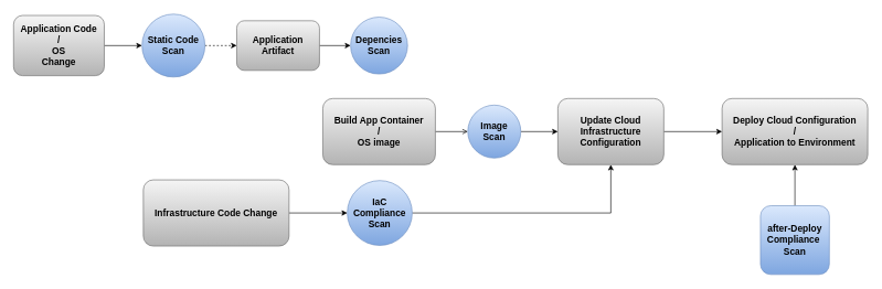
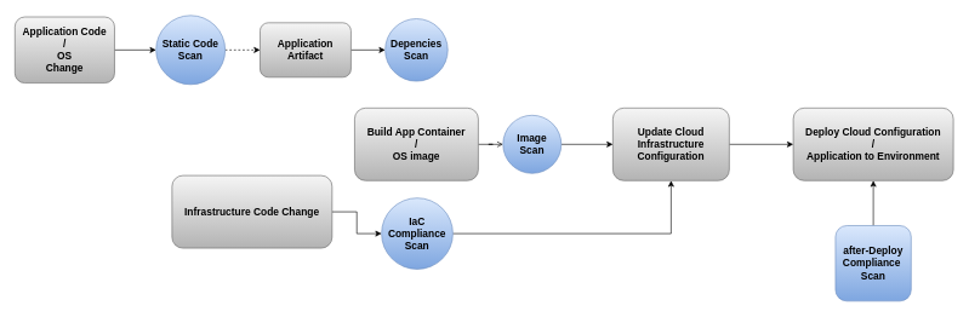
- <mxCell id="12" value="Image&lt;br&gt;Scan" style="ellipse;whiteSpace=wrap;html=1;aspect=fixed;fontSize=14;fillColor=#dae8fc;strokeColor=#6c8ebf;gradientColor=#7ea6e0;fontStyle=1;" parent="1" vertex="1"><mxGeometry x="706" y="158" width="80" height="80" as="geometry" /></mxCell>
+ <mxCell id="12" value="Image&lt;br&gt;Scan" style="ellipse;whiteSpace=wrap;html=1;aspect=fixed;fontSize=14;fillColor=#dae8fc;strokeColor=#6c8ebf;gradientColor=#7ea6e0;fontStyle=1;" parent="1" vertex="1"><mxGeometry x="691" y="158" width="80" height="80" as="geometry" /></mxCell>
- <mxCell id="7" value="Infrastructure Code Change" style="rounded=1;whiteSpace=wrap;html=1;fillColor=#f5f5f5;gradientColor=#b3b3b3;strokeColor=#666666;fontStyle=1;fontSize=14;" parent="1" vertex="1"><mxGeometry x="216" y="271" width="220" height="100" as="geometry" /></mxCell>
+ <mxCell id="7" value="Infrastructure Code Change" style="rounded=1;whiteSpace=wrap;html=1;fillColor=#f5f5f5;gradientColor=#b3b3b3;strokeColor=#666666;fontStyle=1;fontSize=14;" parent="1" vertex="1"><mxGeometry x="236" y="241" width="220" height="100" as="geometry" /></mxCell>
